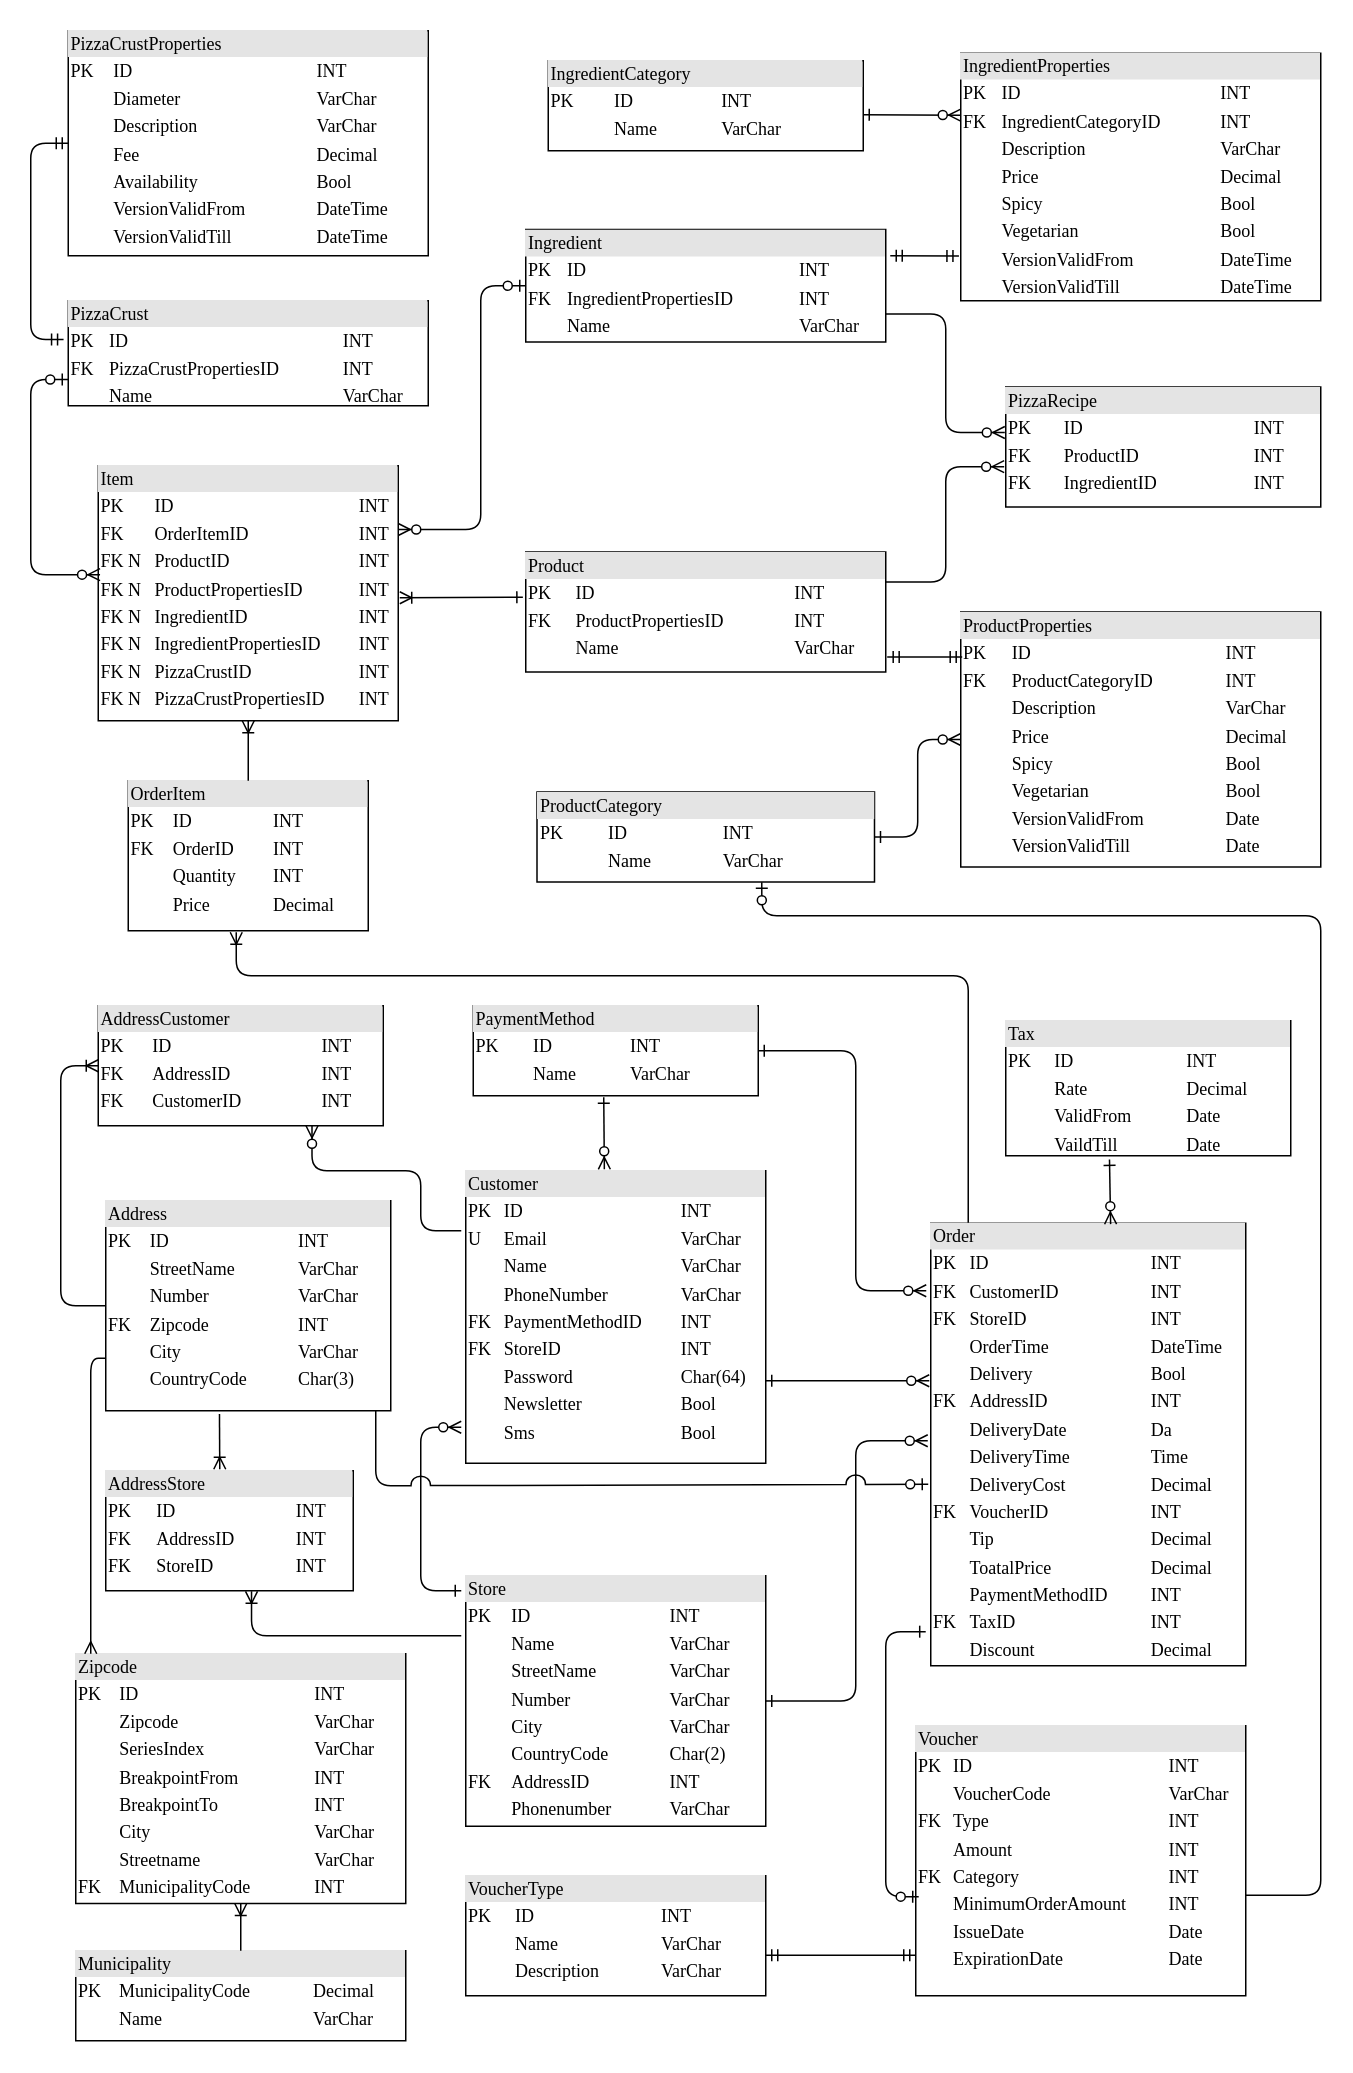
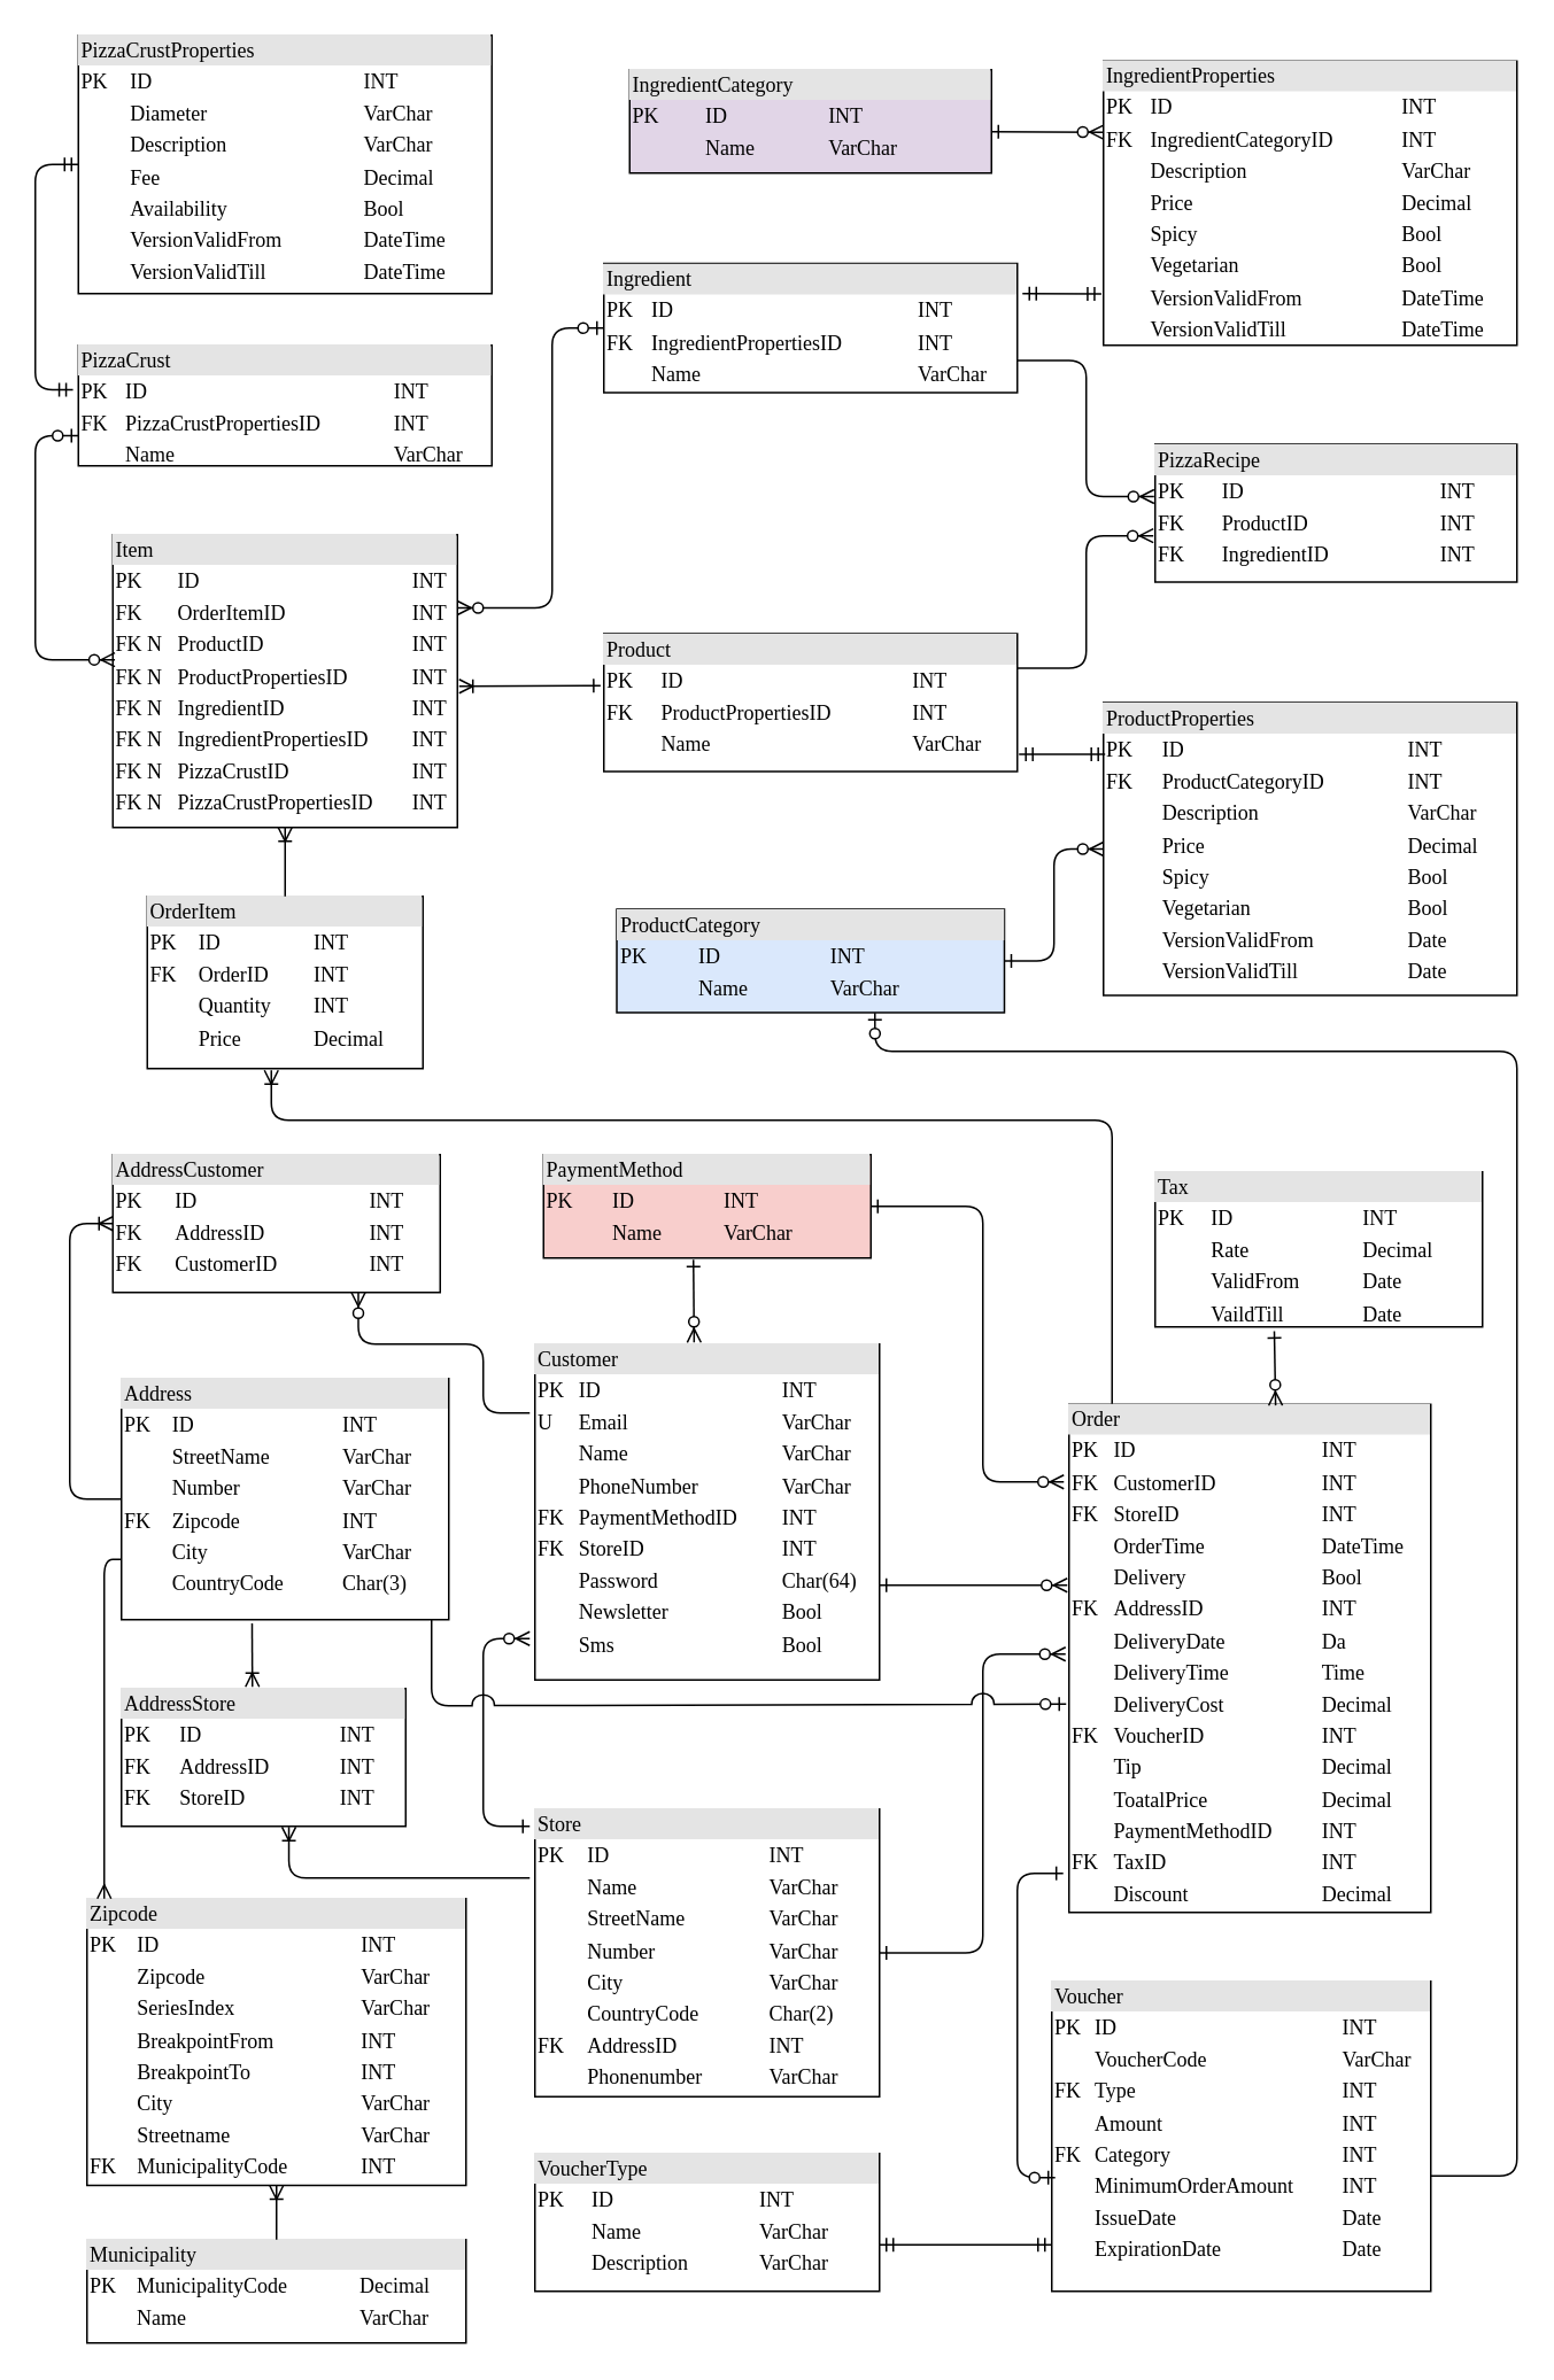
- <mxCell id="11" value="&lt;div style=&quot;box-sizing: border-box ; width: 100% ; background: #e4e4e4 ; padding: 2px&quot;&gt;IngredientCategory&lt;br&gt;&lt;/div&gt;&lt;table style=&quot;width: 100% ; font-size: 1em&quot; cellspacing=&quot;0&quot; cellpadding=&quot;2&quot;&gt;&lt;tbody&gt;&lt;tr&gt;&lt;td&gt;PK&lt;/td&gt;&lt;td&gt;ID&lt;br&gt;&lt;/td&gt;&lt;td&gt;INT&lt;/td&gt;&lt;/tr&gt;&lt;tr&gt;&lt;td&gt;&lt;br&gt;&lt;/td&gt;&lt;td&gt;Name&lt;br&gt;&lt;/td&gt;&lt;td&gt;VarChar&lt;/td&gt;&lt;/tr&gt;&lt;/tbody&gt;&lt;/table&gt;" style="verticalAlign=top;align=left;overflow=fill;html=1;rounded=0;shadow=0;comic=0;labelBackgroundColor=none;strokeWidth=1;fontFamily=Verdana;fontSize=12" parent="1" vertex="1"><mxGeometry x="365" y="40" width="210" height="60" as="geometry" /></mxCell>
+ <mxCell id="11" value="&lt;div style=&quot;box-sizing: border-box ; width: 100% ; background: #e4e4e4 ; padding: 2px&quot;&gt;IngredientCategory&lt;br&gt;&lt;/div&gt;&lt;table style=&quot;width: 100% ; font-size: 1em&quot; cellspacing=&quot;0&quot; cellpadding=&quot;2&quot;&gt;&lt;tbody&gt;&lt;tr&gt;&lt;td&gt;PK&lt;/td&gt;&lt;td&gt;ID&lt;br&gt;&lt;/td&gt;&lt;td&gt;INT&lt;/td&gt;&lt;/tr&gt;&lt;tr&gt;&lt;td&gt;&lt;br&gt;&lt;/td&gt;&lt;td&gt;Name&lt;br&gt;&lt;/td&gt;&lt;td&gt;VarChar&lt;/td&gt;&lt;/tr&gt;&lt;/tbody&gt;&lt;/table&gt;" style="verticalAlign=top;align=left;overflow=fill;html=1;rounded=0;shadow=0;comic=0;labelBackgroundColor=none;strokeWidth=1;fontFamily=Verdana;fontSize=12;fillColor=#e1d5e7;" parent="1" vertex="1"><mxGeometry x="365" y="40" width="210" height="60" as="geometry" /></mxCell>
- <mxCell id="8" value="&lt;div style=&quot;box-sizing: border-box ; width: 100% ; background: #e4e4e4 ; padding: 2px&quot;&gt;ProductCategory&lt;br&gt;&lt;/div&gt;&lt;table style=&quot;width: 100% ; font-size: 1em&quot; cellspacing=&quot;0&quot; cellpadding=&quot;2&quot;&gt;&lt;tbody&gt;&lt;tr&gt;&lt;td&gt;PK&lt;/td&gt;&lt;td&gt;ID&lt;br&gt;&lt;/td&gt;&lt;td&gt;INT&lt;/td&gt;&lt;/tr&gt;&lt;tr&gt;&lt;td&gt;&lt;br&gt;&lt;/td&gt;&lt;td&gt;Name&lt;br&gt;&lt;/td&gt;&lt;td&gt;VarChar&lt;/td&gt;&lt;/tr&gt;&lt;/tbody&gt;&lt;/table&gt;" style="verticalAlign=top;align=left;overflow=fill;html=1;rounded=0;shadow=0;comic=0;labelBackgroundColor=none;strokeWidth=1;fontFamily=Verdana;fontSize=12" parent="1" vertex="1"><mxGeometry x="357.5" y="527.5" width="225" height="60" as="geometry" /></mxCell>
+ <mxCell id="8" value="&lt;div style=&quot;box-sizing: border-box ; width: 100% ; background: #e4e4e4 ; padding: 2px&quot;&gt;ProductCategory&lt;br&gt;&lt;/div&gt;&lt;table style=&quot;width: 100% ; font-size: 1em&quot; cellspacing=&quot;0&quot; cellpadding=&quot;2&quot;&gt;&lt;tbody&gt;&lt;tr&gt;&lt;td&gt;PK&lt;/td&gt;&lt;td&gt;ID&lt;br&gt;&lt;/td&gt;&lt;td&gt;INT&lt;/td&gt;&lt;/tr&gt;&lt;tr&gt;&lt;td&gt;&lt;br&gt;&lt;/td&gt;&lt;td&gt;Name&lt;br&gt;&lt;/td&gt;&lt;td&gt;VarChar&lt;/td&gt;&lt;/tr&gt;&lt;/tbody&gt;&lt;/table&gt;" style="verticalAlign=top;align=left;overflow=fill;html=1;rounded=0;shadow=0;comic=0;labelBackgroundColor=none;strokeWidth=1;fontFamily=Verdana;fontSize=12;fillColor=#dae8fc;" parent="1" vertex="1"><mxGeometry x="357.5" y="527.5" width="225" height="60" as="geometry" /></mxCell>
- <mxCell id="16" value="&lt;div style=&quot;box-sizing: border-box ; width: 100% ; background: #e4e4e4 ; padding: 2px&quot;&gt;PaymentMethod&lt;br&gt;&lt;/div&gt;&lt;table style=&quot;width: 100% ; font-size: 1em&quot; cellspacing=&quot;0&quot; cellpadding=&quot;2&quot;&gt;&lt;tbody&gt;&lt;tr&gt;&lt;td&gt;PK&lt;/td&gt;&lt;td&gt;ID&lt;br&gt;&lt;/td&gt;&lt;td&gt;INT&lt;/td&gt;&lt;/tr&gt;&lt;tr&gt;&lt;td&gt;&lt;br&gt;&lt;/td&gt;&lt;td&gt;Name&lt;br&gt;&lt;/td&gt;&lt;td&gt;VarChar&lt;/td&gt;&lt;/tr&gt;&lt;/tbody&gt;&lt;/table&gt;" style="verticalAlign=top;align=left;overflow=fill;html=1;rounded=0;shadow=0;comic=0;labelBackgroundColor=none;strokeWidth=1;fontFamily=Verdana;fontSize=12" parent="1" vertex="1"><mxGeometry x="315" y="670" width="190" height="60" as="geometry" /></mxCell>
+ <mxCell id="16" value="&lt;div style=&quot;box-sizing: border-box ; width: 100% ; background: #e4e4e4 ; padding: 2px&quot;&gt;PaymentMethod&lt;br&gt;&lt;/div&gt;&lt;table style=&quot;width: 100% ; font-size: 1em&quot; cellspacing=&quot;0&quot; cellpadding=&quot;2&quot;&gt;&lt;tbody&gt;&lt;tr&gt;&lt;td&gt;PK&lt;/td&gt;&lt;td&gt;ID&lt;br&gt;&lt;/td&gt;&lt;td&gt;INT&lt;/td&gt;&lt;/tr&gt;&lt;tr&gt;&lt;td&gt;&lt;br&gt;&lt;/td&gt;&lt;td&gt;Name&lt;br&gt;&lt;/td&gt;&lt;td&gt;VarChar&lt;/td&gt;&lt;/tr&gt;&lt;/tbody&gt;&lt;/table&gt;" style="verticalAlign=top;align=left;overflow=fill;html=1;rounded=0;shadow=0;comic=0;labelBackgroundColor=none;strokeWidth=1;fontFamily=Verdana;fontSize=12;fillColor=#f8cecc;" parent="1" vertex="1"><mxGeometry x="315" y="670" width="190" height="60" as="geometry" /></mxCell>
